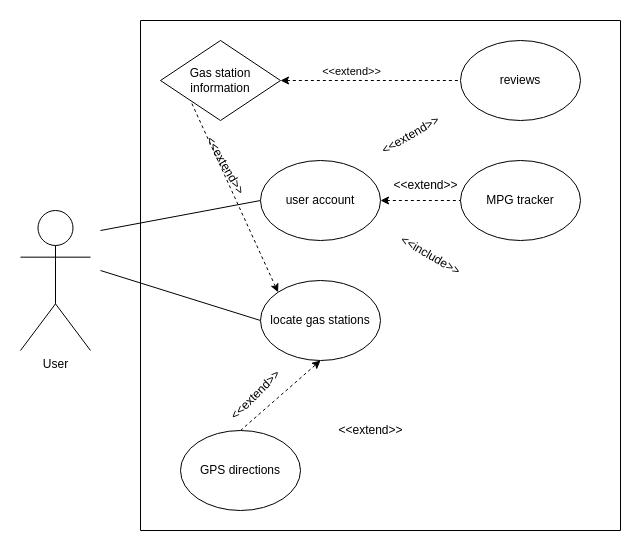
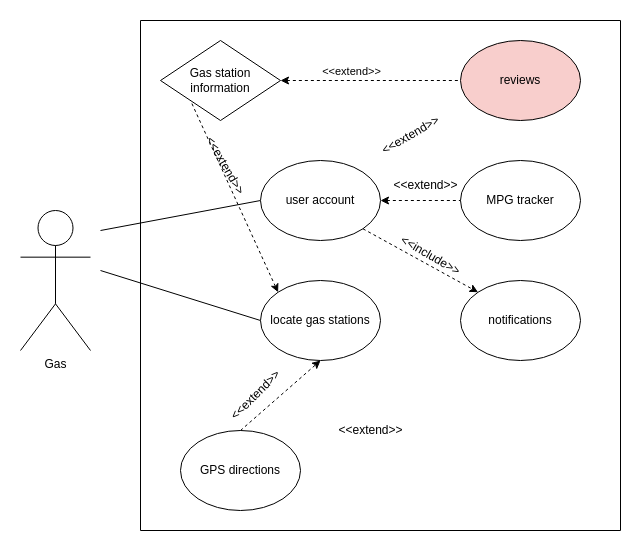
- <mxCell id="24" value="reviews" style="ellipse;whiteSpace=wrap;html=1;" vertex="1" parent="5"><mxGeometry x="320" y="20" width="120" height="80" as="geometry" /></mxCell>
+ <mxCell id="24" value="reviews" style="ellipse;whiteSpace=wrap;html=1;fillColor=#f8cecc;" vertex="1" parent="5"><mxGeometry x="320" y="20" width="120" height="80" as="geometry" /></mxCell>
+ <mxCell id="12" value="" style="endArrow=classic;dashed=1;html=1;rounded=0;entryX=0;entryY=0;entryDx=0;entryDy=0;exitX=1;exitY=1;exitDx=0;exitDy=0;endFill=1;startArrow=none;startFill=0;" edge="1" parent="5" source="8" target="6"><mxGeometry width="50" height="50" relative="1" as="geometry"><mxPoint x="230" y="410" as="sourcePoint" /><mxPoint x="330" y="290" as="targetPoint" /></mxGeometry></mxCell>
+ <mxCell id="6" value="notifications" style="ellipse;whiteSpace=wrap;html=1;" vertex="1" parent="5"><mxGeometry x="320" y="260" width="120" height="80" as="geometry" /></mxCell>
- <mxCell id="2" value="User" style="shape=umlActor;verticalLabelPosition=bottom;verticalAlign=top;html=1;outlineConnect=0;" vertex="1" parent="1"><mxGeometry x="20" y="210" width="70" height="140" as="geometry" /></mxCell>
+ <mxCell id="2" value="Gas" style="shape=umlActor;verticalLabelPosition=bottom;verticalAlign=top;html=1;outlineConnect=0;" vertex="1" parent="1"><mxGeometry x="20" y="210" width="70" height="140" as="geometry" /></mxCell>
